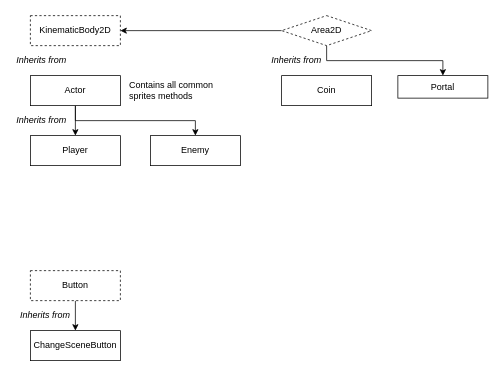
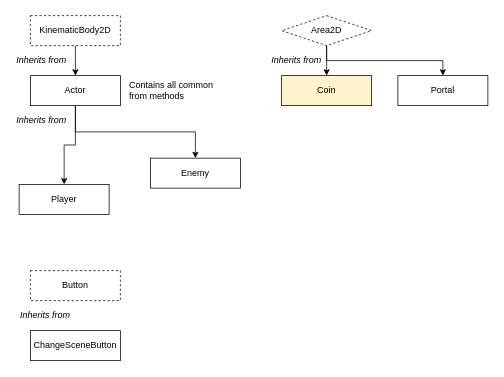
- <mxCell id="12" value="" style="edgeStyle=orthogonalEdgeStyle;rounded=0;orthogonalLoop=1;jettySize=auto;html=1;" parent="1" source="14" target="7" edge="1"><mxGeometry relative="1" as="geometry" /></mxCell>
+ <mxCell id="12" value="" style="edgeStyle=orthogonalEdgeStyle;rounded=0;orthogonalLoop=1;jettySize=auto;html=1;" parent="1" source="14" target="15" edge="1"><mxGeometry relative="1" as="geometry" /></mxCell>
+ <mxCell id="6" value="" style="edgeStyle=orthogonalEdgeStyle;rounded=0;orthogonalLoop=1;jettySize=auto;html=1;entryX=0.5;entryY=0;entryDx=0;entryDy=0;" parent="1" source="7" target="4" edge="1"><mxGeometry relative="1" as="geometry"><mxPoint x="100" y="90" as="targetPoint" /></mxGeometry></mxCell>
- <mxCell id="16" value="Portal" style="rounded=0;whiteSpace=wrap;html=1;" parent="1" vertex="1"><mxGeometry x="530" y="100" width="120" height="30" as="geometry" /></mxCell>
+ <mxCell id="16" value="Portal" style="rounded=0;whiteSpace=wrap;html=1;" parent="1" vertex="1"><mxGeometry x="530" y="100" width="120" height="40" as="geometry" /></mxCell>
- <mxCell id="8" value="Contains all common sprites methods" style="text;html=1;strokeColor=none;fillColor=none;align=left;verticalAlign=middle;whiteSpace=wrap;rounded=0;dashed=1;" parent="1" vertex="1"><mxGeometry x="170" y="110" width="140" height="20" as="geometry" /></mxCell>
+ <mxCell id="8" value="Contains all common from methods" style="text;html=1;strokeColor=none;fillColor=none;align=left;verticalAlign=middle;whiteSpace=wrap;rounded=0;dashed=1;" parent="1" vertex="1"><mxGeometry x="170" y="110" width="140" height="20" as="geometry" /></mxCell>
- <mxCell id="15" value="Coin" style="rounded=0;whiteSpace=wrap;html=1;" parent="1" vertex="1"><mxGeometry x="375" y="100" width="120" height="40" as="geometry" /></mxCell>
+ <mxCell id="15" value="Coin" style="rounded=0;whiteSpace=wrap;html=1;fillColor=#fff2cc;" parent="1" vertex="1"><mxGeometry x="375" y="100" width="120" height="40" as="geometry" /></mxCell>
- <mxCell id="5" value="Player" style="rounded=0;whiteSpace=wrap;html=1;" parent="1" vertex="1"><mxGeometry x="40" y="180" width="120" height="40" as="geometry" /></mxCell>
+ <mxCell id="5" value="Player" style="rounded=0;whiteSpace=wrap;html=1;" parent="1" vertex="1"><mxGeometry x="25" y="245" width="120" height="40" as="geometry" /></mxCell>
- <mxCell id="11" value="Enemy" style="rounded=0;whiteSpace=wrap;html=1;" parent="1" vertex="1"><mxGeometry x="200" y="180" width="120" height="40" as="geometry" /></mxCell>
+ <mxCell id="11" value="Enemy" style="rounded=0;whiteSpace=wrap;html=1;" parent="1" vertex="1"><mxGeometry x="200" y="210" width="120" height="40" as="geometry" /></mxCell>
- <mxCell id="18" value="" style="edgeStyle=orthogonalEdgeStyle;rounded=0;orthogonalLoop=1;jettySize=auto;html=1;" edge="1" source="19" target="20" parent="1"><mxGeometry relative="1" as="geometry" /></mxCell>
